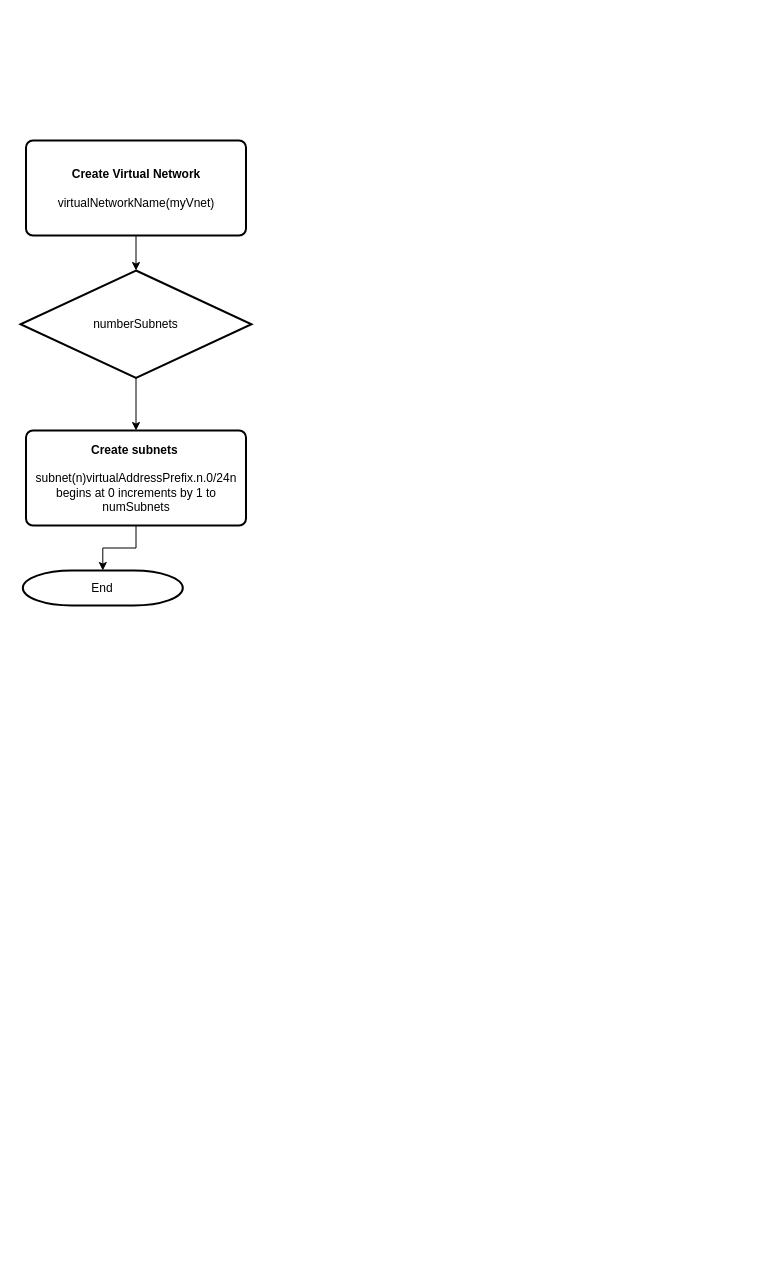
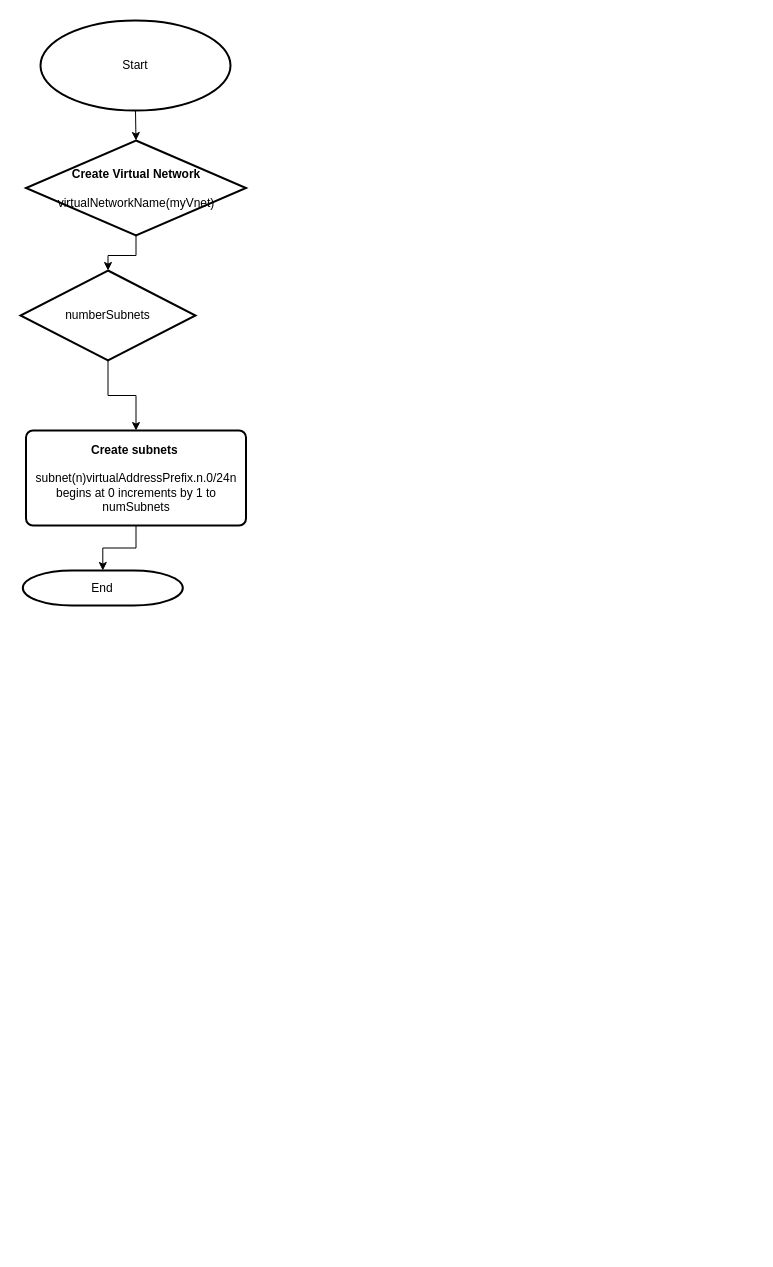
+ <mxCell id="3" value="Start" style="strokeWidth=2;html=1;shape=mxgraph.flowchart.start_1;whiteSpace=wrap;" parent="1" vertex="1"><mxGeometry x="40" y="20" width="190" height="90" as="geometry" /></mxCell>
+ <mxCell id="2" style="edgeStyle=orthogonalEdgeStyle;rounded=0;orthogonalLoop=1;jettySize=auto;html=1;exitX=0.5;exitY=1;exitDx=0;exitDy=0;exitPerimeter=0;entryX=0.5;entryY=0;entryDx=0;entryDy=0;" parent="1" source="3" target="5" edge="1"><mxGeometry relative="1" as="geometry" /></mxCell>
- <mxCell id="5" value="&lt;b&gt;Create Virtual Network&lt;br&gt;&lt;/b&gt;&lt;br&gt;virtualNetworkName(myVnet)" style="rounded=1;whiteSpace=wrap;html=1;absoluteArcSize=1;arcSize=14;strokeWidth=2;" parent="1" vertex="1"><mxGeometry x="25.5" y="140" width="220" height="95" as="geometry" /></mxCell>
+ <mxCell id="5" value="&lt;b&gt;Create Virtual Network&lt;br&gt;&lt;/b&gt;&lt;br&gt;virtualNetworkName(myVnet)" style="rhombus;whiteSpace=wrap;html=1;absoluteArcSize=1;arcSize=14;strokeWidth=2;" parent="1" vertex="1"><mxGeometry x="25.5" y="140" width="220" height="95" as="geometry" /></mxCell>
- <mxCell id="9" value="numberSubnets" style="strokeWidth=2;html=1;shape=mxgraph.flowchart.decision;whiteSpace=wrap;" parent="1" vertex="1"><mxGeometry x="20" y="270" width="231" height="107.5" as="geometry" /></mxCell>
+ <mxCell id="9" value="numberSubnets" style="strokeWidth=2;html=1;shape=mxgraph.flowchart.decision;whiteSpace=wrap;" parent="1" vertex="1"><mxGeometry x="20" y="270" width="175" height="90" as="geometry" /></mxCell>
